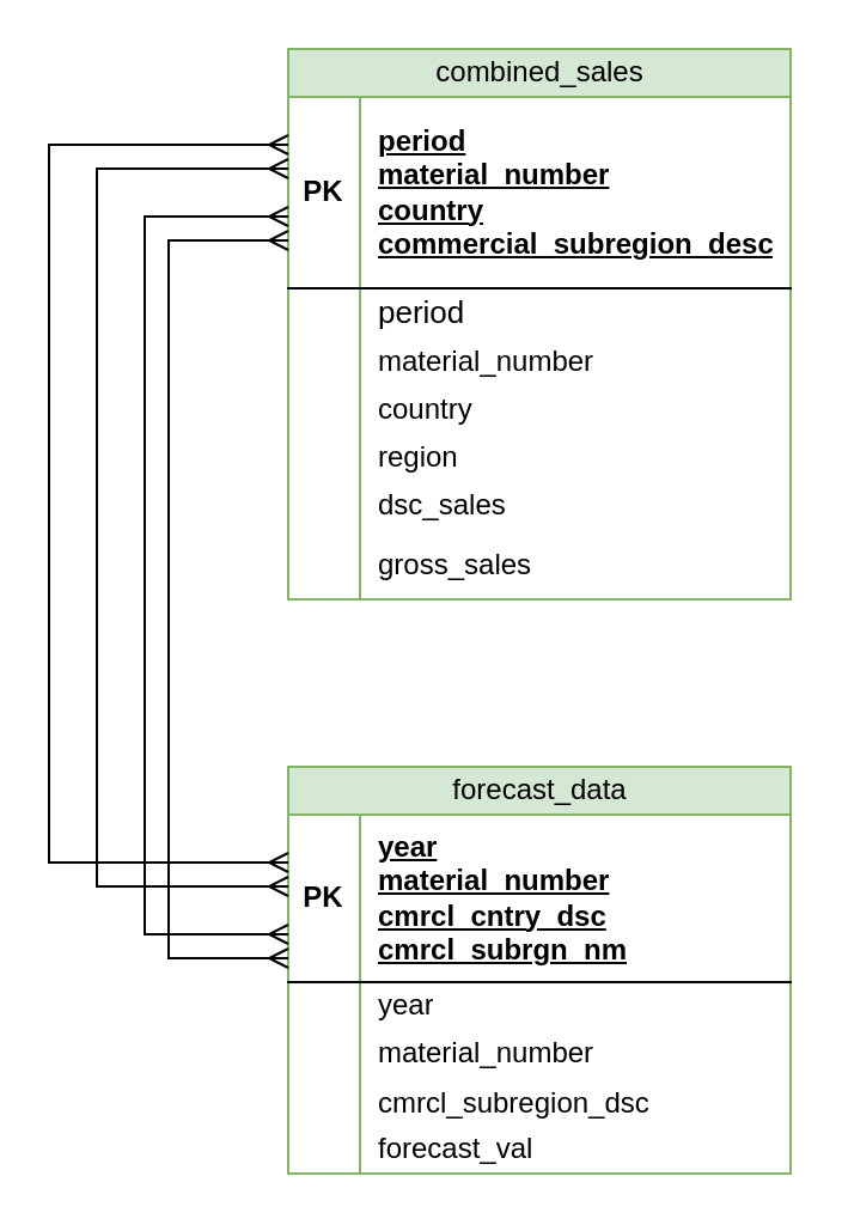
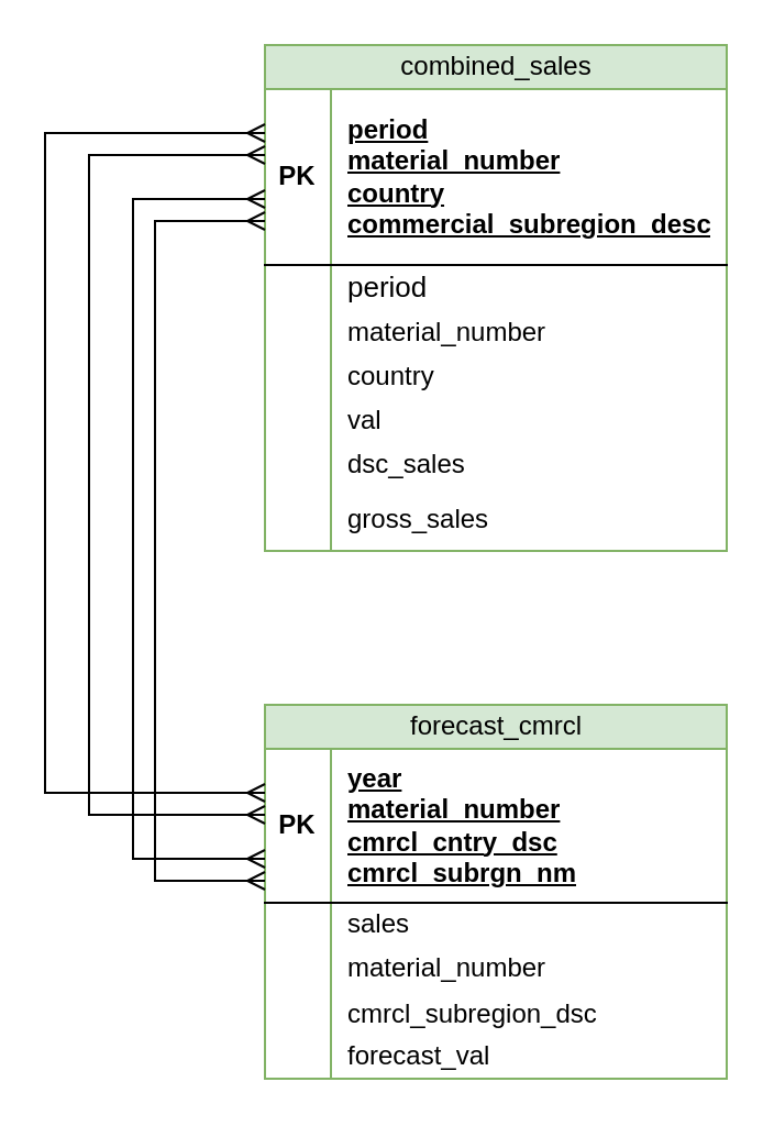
- <mxCell id="33" value="region" style="shape=partialRectangle;connectable=0;fillColor=none;top=0;left=0;bottom=0;right=0;align=left;spacingLeft=6;overflow=hidden;" vertex="1" parent="31"><mxGeometry x="30" width="180" height="20" as="geometry"><mxRectangle width="180" height="20" as="alternateBounds" /></mxGeometry></mxCell>
+ <mxCell id="33" value="val" style="shape=partialRectangle;connectable=0;fillColor=none;top=0;left=0;bottom=0;right=0;align=left;spacingLeft=6;overflow=hidden;" vertex="1" parent="31"><mxGeometry x="30" width="180" height="20" as="geometry"><mxRectangle width="180" height="20" as="alternateBounds" /></mxGeometry></mxCell>
- <mxCell id="2" value="&lt;span style=&quot;font-weight: 400; text-wrap: wrap;&quot;&gt;forecast_data&lt;/span&gt;" style="shape=table;startSize=20;container=1;collapsible=1;childLayout=tableLayout;fixedRows=1;rowLines=0;fontStyle=1;align=center;resizeLast=1;html=1;fillColor=#d5e8d4;strokeColor=#82b366;" vertex="1" parent="1"><mxGeometry x="120" y="320" width="210" height="170" as="geometry" /></mxCell>
+ <mxCell id="2" value="&lt;span style=&quot;font-weight: 400; text-wrap: wrap;&quot;&gt;forecast_cmrcl&lt;/span&gt;" style="shape=table;startSize=20;container=1;collapsible=1;childLayout=tableLayout;fixedRows=1;rowLines=0;fontStyle=1;align=center;resizeLast=1;html=1;fillColor=#d5e8d4;strokeColor=#82b366;" vertex="1" parent="1"><mxGeometry x="120" y="320" width="210" height="170" as="geometry" /></mxCell>
- <mxCell id="8" value="year" style="shape=partialRectangle;connectable=0;fillColor=none;top=0;left=0;bottom=0;right=0;align=left;spacingLeft=6;overflow=hidden;whiteSpace=wrap;html=1;" vertex="1" parent="6"><mxGeometry x="30" width="180" height="20" as="geometry"><mxRectangle width="180" height="20" as="alternateBounds" /></mxGeometry></mxCell>
+ <mxCell id="8" value="sales" style="shape=partialRectangle;connectable=0;fillColor=none;top=0;left=0;bottom=0;right=0;align=left;spacingLeft=6;overflow=hidden;whiteSpace=wrap;html=1;" vertex="1" parent="6"><mxGeometry x="30" width="180" height="20" as="geometry"><mxRectangle width="180" height="20" as="alternateBounds" /></mxGeometry></mxCell>
